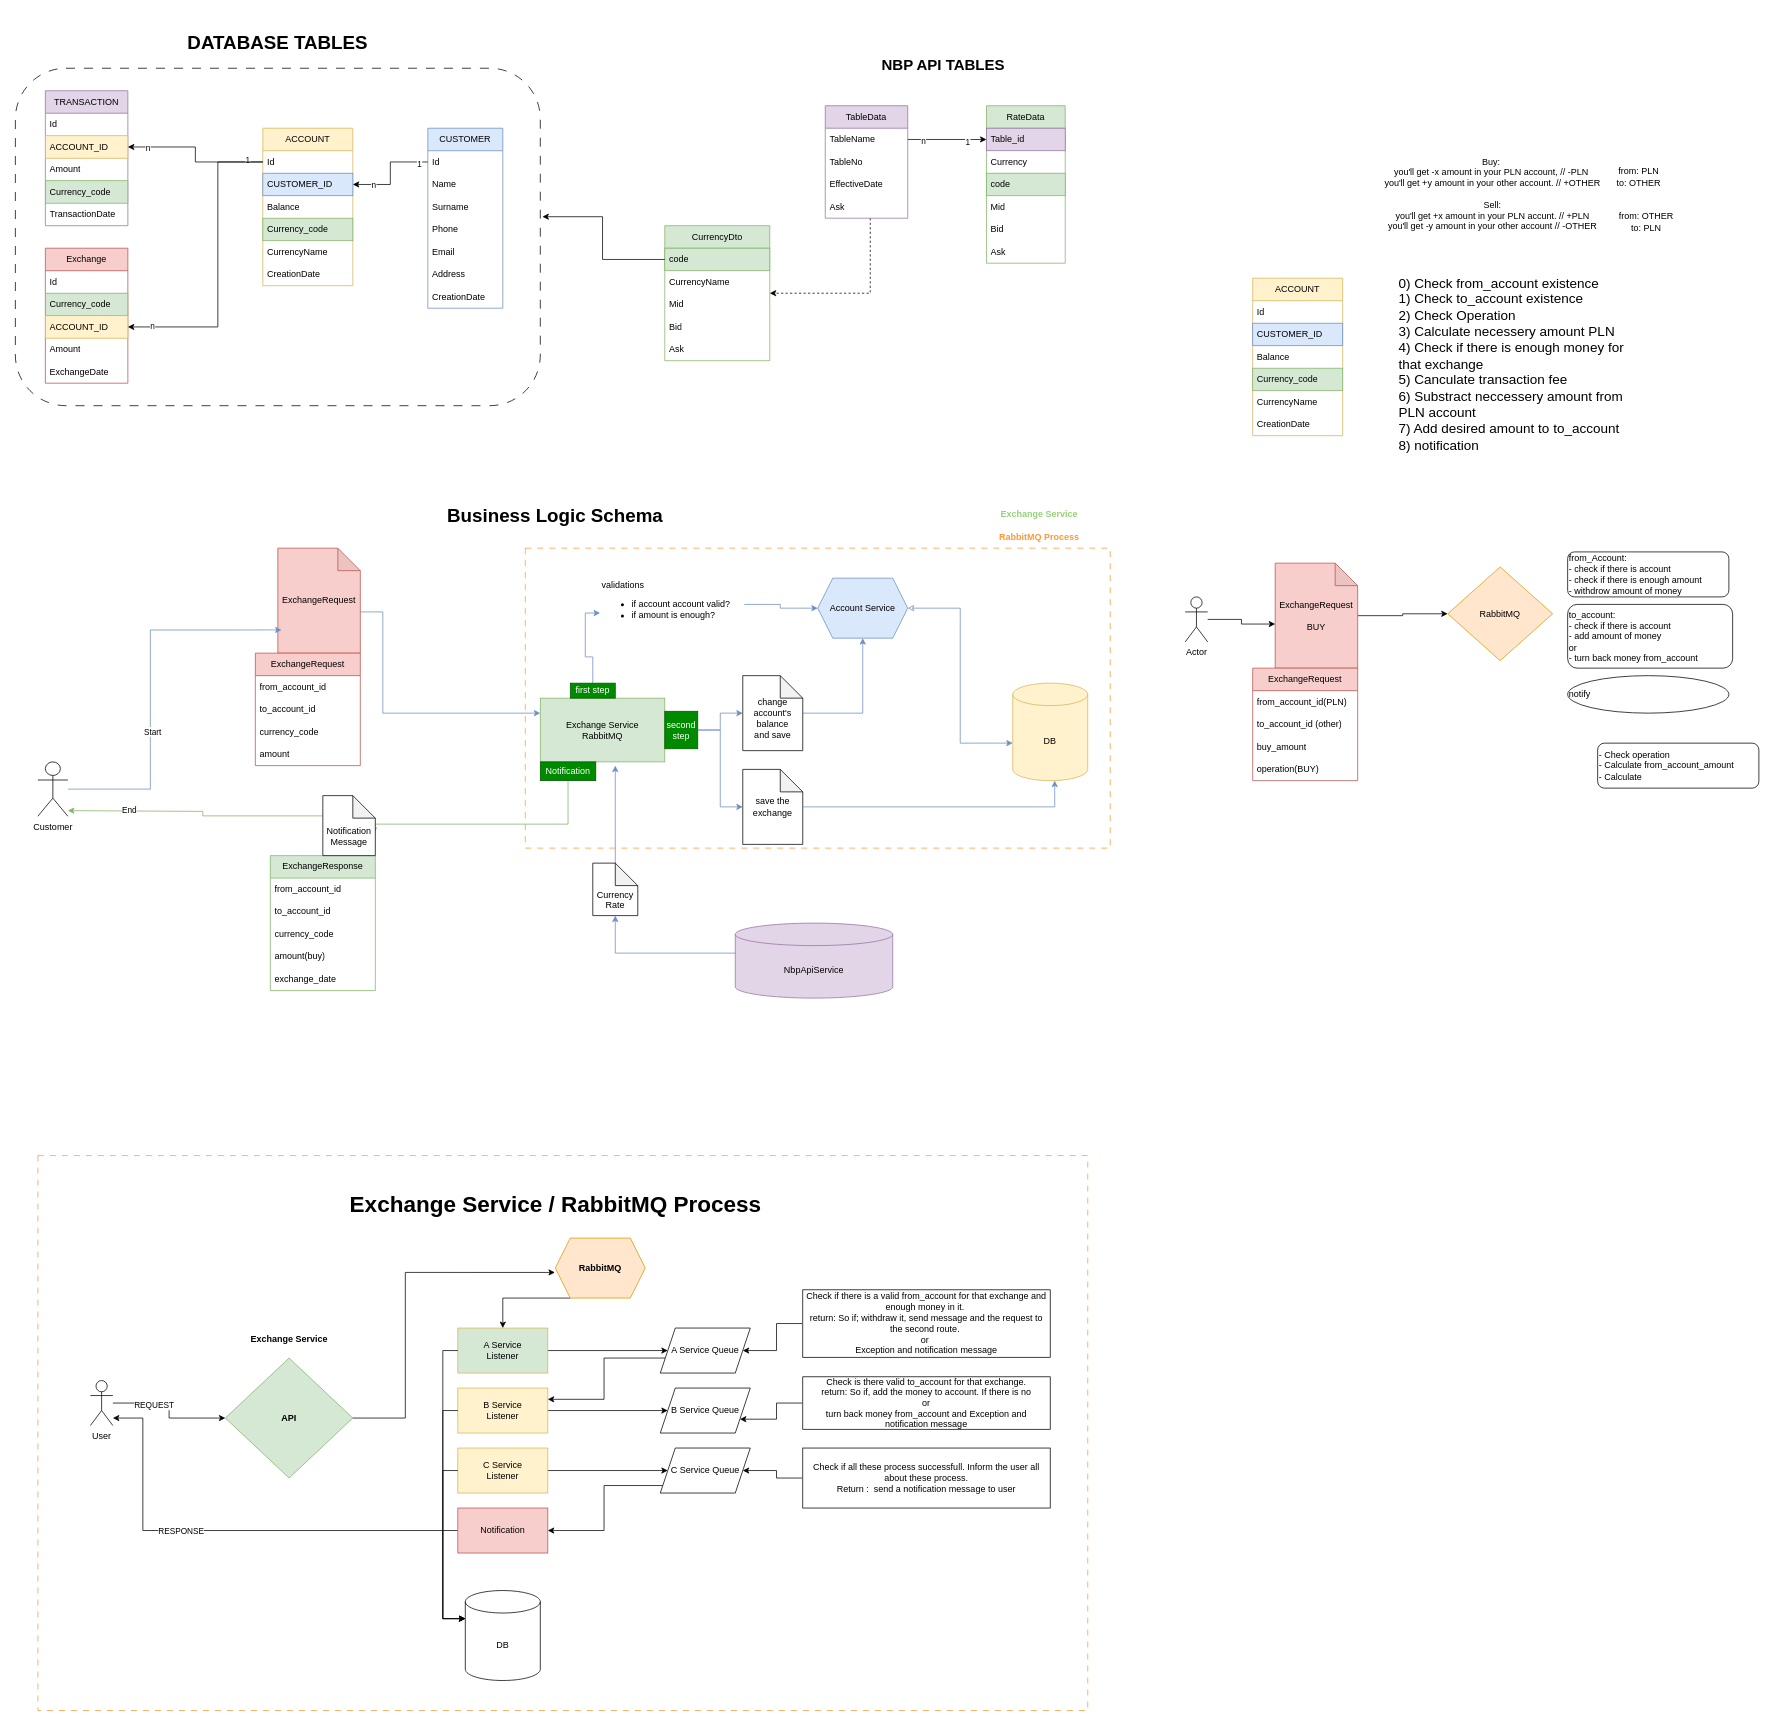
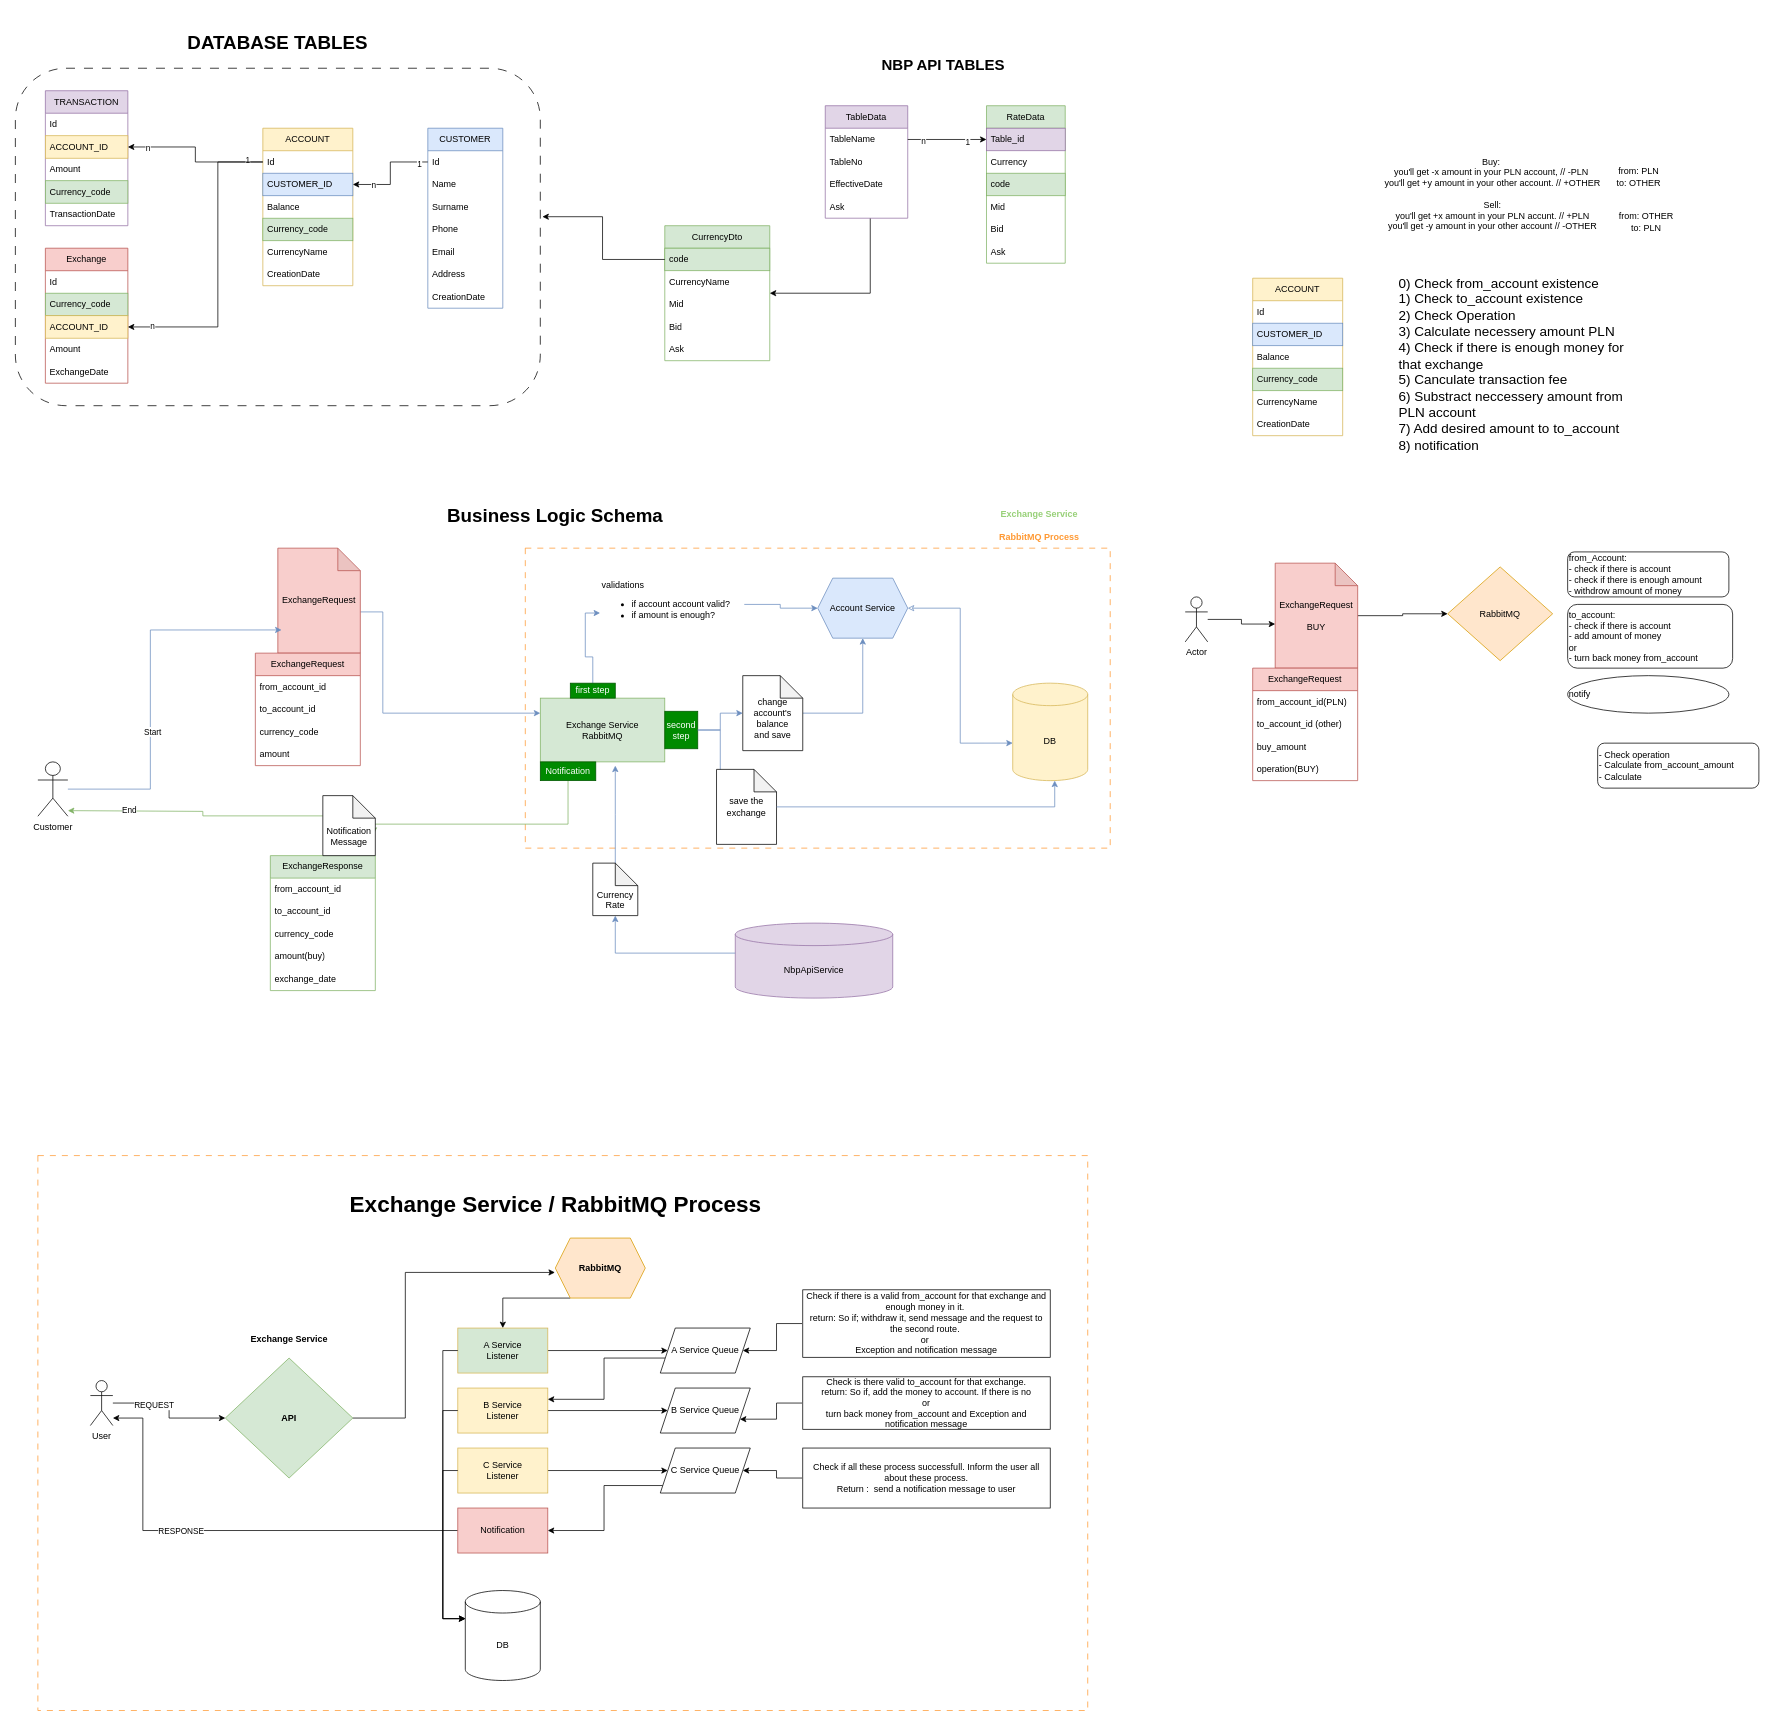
- <mxCell id="130" style="edgeStyle=orthogonalEdgeStyle;rounded=0;orthogonalLoop=1;jettySize=auto;html=1;dashed=1;" parent="1" source="131" target="26" edge="1"><mxGeometry relative="1" as="geometry"><Array as="points"><mxPoint x="1160" y="390" /></Array></mxGeometry></mxCell>
+ <mxCell id="130" style="edgeStyle=orthogonalEdgeStyle;rounded=0;orthogonalLoop=1;jettySize=auto;html=1;" parent="1" source="131" target="26" edge="1"><mxGeometry relative="1" as="geometry"><Array as="points"><mxPoint x="1160" y="390" /></Array></mxGeometry></mxCell>
- <mxCell id="70" value="save the exchange" style="shape=note;whiteSpace=wrap;html=1;backgroundOutline=1;darkOpacity=0.05;" parent="1" vertex="1"><mxGeometry x="990" y="1025" width="80" height="100" as="geometry" /></mxCell>
+ <mxCell id="70" value="save the exchange" style="shape=note;whiteSpace=wrap;html=1;backgroundOutline=1;darkOpacity=0.05;" parent="1" vertex="1"><mxGeometry x="955" y="1025" width="80" height="100" as="geometry" /></mxCell>
